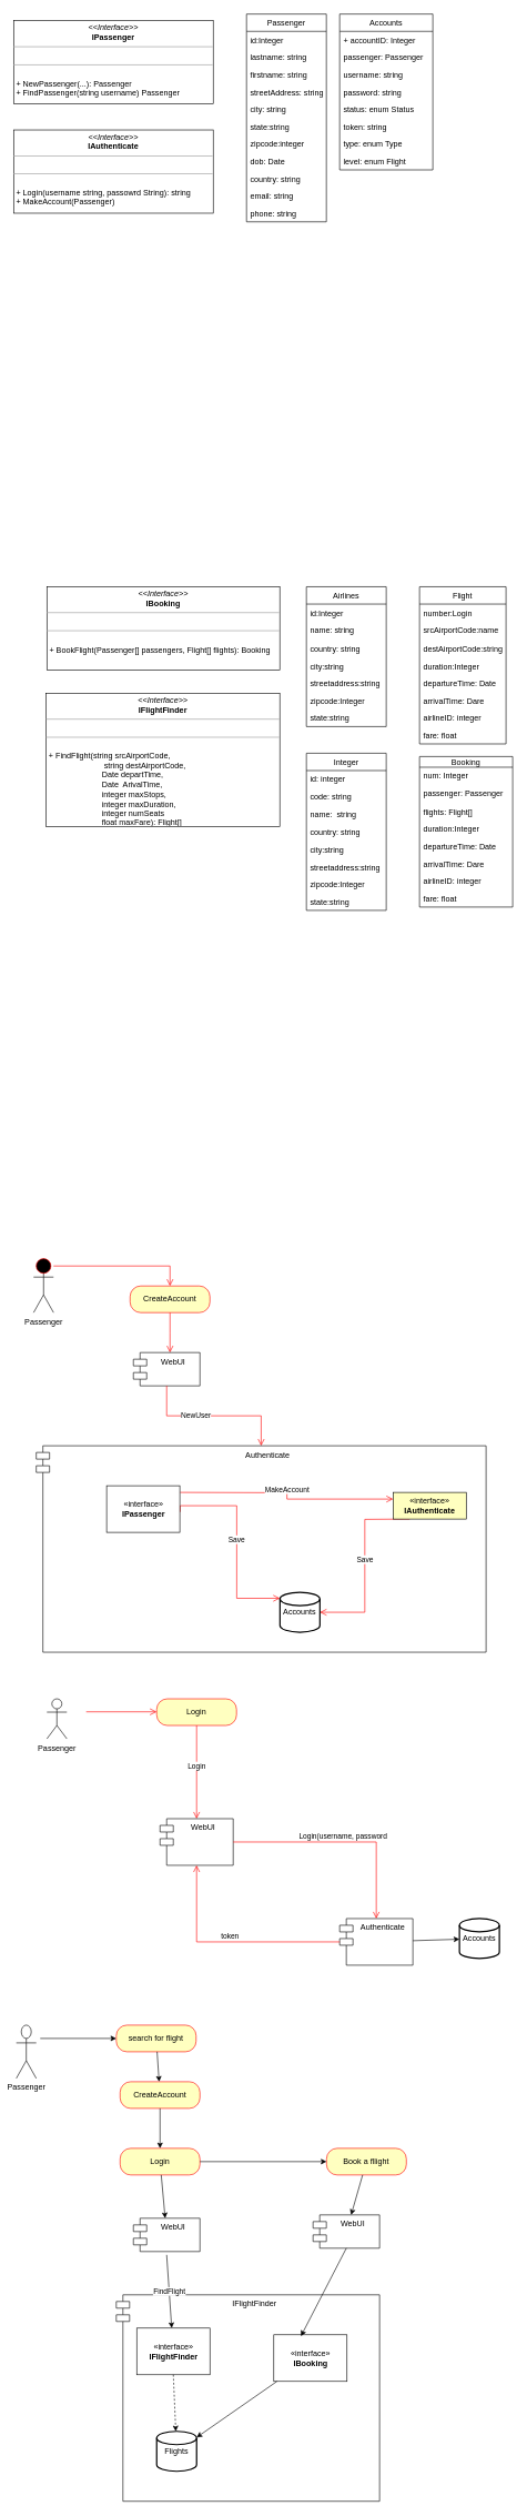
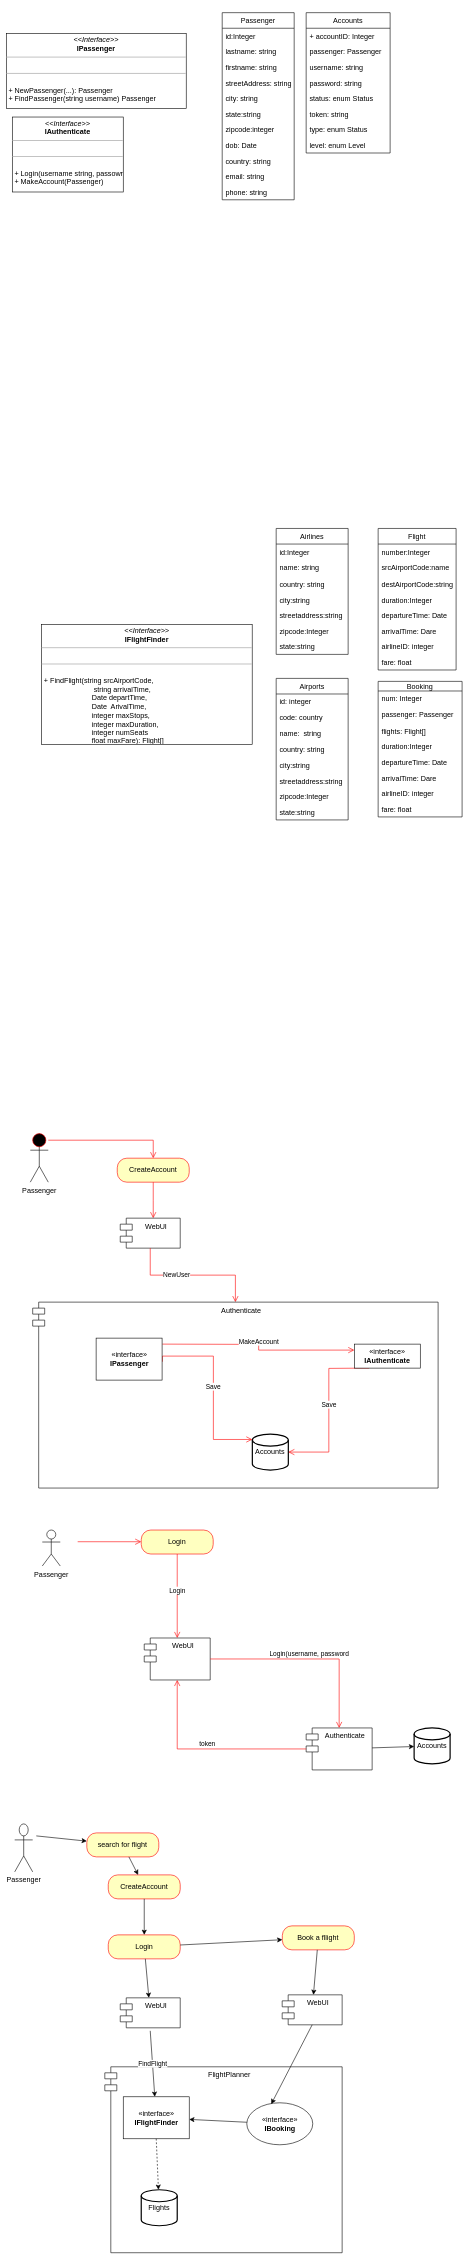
- <mxCell id="60" value="&lt;p style=&quot;margin: 0px ; margin-top: 4px ; text-align: center&quot;&gt;&lt;i&gt;&amp;lt;&amp;lt;Interface&amp;gt;&amp;gt;&lt;/i&gt;&lt;br&gt;&lt;b&gt;IPassenger&lt;/b&gt;&lt;/p&gt;&lt;hr size=&quot;1&quot;&gt;&lt;p style=&quot;margin: 0px ; margin-left: 4px&quot;&gt;&lt;br&gt;&lt;/p&gt;&lt;hr size=&quot;1&quot;&gt;&lt;p style=&quot;margin: 0px ; margin-left: 4px&quot;&gt;&lt;br&gt;+ NewPassenger(...): Passenger&lt;/p&gt;&lt;p style=&quot;margin: 0px ; margin-left: 4px&quot;&gt;+ FindPassenger(string username) Passenger&lt;/p&gt;&lt;p style=&quot;margin: 0px ; margin-left: 4px&quot;&gt;&lt;br&gt;&lt;/p&gt;" style="verticalAlign=top;align=left;overflow=fill;fontSize=12;fontFamily=Helvetica;html=1;" parent="1" vertex="1"><mxGeometry x="20" y="30" width="300" height="125" as="geometry" /></mxCell>
+ <mxCell id="60" value="&lt;p style=&quot;margin: 0px ; margin-top: 4px ; text-align: center&quot;&gt;&lt;i&gt;&amp;lt;&amp;lt;Interface&amp;gt;&amp;gt;&lt;/i&gt;&lt;br&gt;&lt;b&gt;IPassenger&lt;/b&gt;&lt;/p&gt;&lt;hr size=&quot;1&quot;&gt;&lt;p style=&quot;margin: 0px ; margin-left: 4px&quot;&gt;&lt;br&gt;&lt;/p&gt;&lt;hr size=&quot;1&quot;&gt;&lt;p style=&quot;margin: 0px ; margin-left: 4px&quot;&gt;&lt;br&gt;+ NewPassenger(...): Passenger&lt;/p&gt;&lt;p style=&quot;margin: 0px ; margin-left: 4px&quot;&gt;+ FindPassenger(string username) Passenger&lt;/p&gt;&lt;p style=&quot;margin: 0px ; margin-left: 4px&quot;&gt;&lt;br&gt;&lt;/p&gt;" style="verticalAlign=top;align=left;overflow=fill;fontSize=12;fontFamily=Helvetica;html=1;" parent="1" vertex="1"><mxGeometry x="10" y="55" width="300" height="125" as="geometry" /></mxCell>
- <mxCell id="58" value="type: enum Type" style="text;strokeColor=none;fillColor=none;align=left;verticalAlign=top;spacingLeft=4;spacingRight=4;overflow=hidden;rotatable=0;points=[[0,0.5],[1,0.5]];portConstraint=eastwest;" parent="51" vertex="1"><mxGeometry y="182" width="140" height="26" as="geometry" /></mxCell>
+ <mxCell id="58" value="type: enum Status" style="text;strokeColor=none;fillColor=none;align=left;verticalAlign=top;spacingLeft=4;spacingRight=4;overflow=hidden;rotatable=0;points=[[0,0.5],[1,0.5]];portConstraint=eastwest;" parent="51" vertex="1"><mxGeometry y="182" width="140" height="26" as="geometry" /></mxCell>
- <mxCell id="59" value="level: enum Flight" style="text;strokeColor=none;fillColor=none;align=left;verticalAlign=top;spacingLeft=4;spacingRight=4;overflow=hidden;rotatable=0;points=[[0,0.5],[1,0.5]];portConstraint=eastwest;" parent="51" vertex="1"><mxGeometry y="208" width="140" height="26" as="geometry" /></mxCell>
+ <mxCell id="59" value="level: enum Level" style="text;strokeColor=none;fillColor=none;align=left;verticalAlign=top;spacingLeft=4;spacingRight=4;overflow=hidden;rotatable=0;points=[[0,0.5],[1,0.5]];portConstraint=eastwest;" parent="51" vertex="1"><mxGeometry y="208" width="140" height="26" as="geometry" /></mxCell>
- <mxCell id="61" value="&lt;p style=&quot;margin: 0px ; margin-top: 4px ; text-align: center&quot;&gt;&lt;i&gt;&amp;lt;&amp;lt;Interface&amp;gt;&amp;gt;&lt;/i&gt;&lt;br&gt;&lt;b&gt;IAuthenticate&lt;/b&gt;&lt;/p&gt;&lt;hr size=&quot;1&quot;&gt;&lt;p style=&quot;margin: 0px ; margin-left: 4px&quot;&gt;&lt;br&gt;&lt;/p&gt;&lt;hr size=&quot;1&quot;&gt;&lt;p style=&quot;margin: 0px ; margin-left: 4px&quot;&gt;&lt;br&gt;+ Login(username string, passowrd String): string&lt;/p&gt;&lt;p style=&quot;margin: 0px ; margin-left: 4px&quot;&gt;+ MakeAccount(Passenger)&amp;nbsp;&lt;/p&gt;&lt;p style=&quot;margin: 0px ; margin-left: 4px&quot;&gt;&lt;br&gt;&lt;/p&gt;" style="verticalAlign=top;align=left;overflow=fill;fontSize=12;fontFamily=Helvetica;html=1;" parent="1" vertex="1"><mxGeometry x="20" y="194" width="300" height="125" as="geometry" /></mxCell>
+ <mxCell id="61" value="&lt;p style=&quot;margin: 0px ; margin-top: 4px ; text-align: center&quot;&gt;&lt;i&gt;&amp;lt;&amp;lt;Interface&amp;gt;&amp;gt;&lt;/i&gt;&lt;br&gt;&lt;b&gt;IAuthenticate&lt;/b&gt;&lt;/p&gt;&lt;hr size=&quot;1&quot;&gt;&lt;p style=&quot;margin: 0px ; margin-left: 4px&quot;&gt;&lt;br&gt;&lt;/p&gt;&lt;hr size=&quot;1&quot;&gt;&lt;p style=&quot;margin: 0px ; margin-left: 4px&quot;&gt;&lt;br&gt;+ Login(username string, passowrd String): string&lt;/p&gt;&lt;p style=&quot;margin: 0px ; margin-left: 4px&quot;&gt;+ MakeAccount(Passenger)&amp;nbsp;&lt;/p&gt;&lt;p style=&quot;margin: 0px ; margin-left: 4px&quot;&gt;&lt;br&gt;&lt;/p&gt;" style="verticalAlign=top;align=left;overflow=fill;fontSize=12;fontFamily=Helvetica;html=1;" parent="1" vertex="1"><mxGeometry x="20" y="194" width="185" height="125" as="geometry" /></mxCell>
- <mxCell id="32" value="number:Login" style="text;strokeColor=none;fillColor=none;align=left;verticalAlign=top;spacingLeft=4;spacingRight=4;overflow=hidden;rotatable=0;points=[[0,0.5],[1,0.5]];portConstraint=eastwest;" parent="31" vertex="1"><mxGeometry y="26" width="130" height="26" as="geometry" /></mxCell>
+ <mxCell id="32" value="number:Integer" style="text;strokeColor=none;fillColor=none;align=left;verticalAlign=top;spacingLeft=4;spacingRight=4;overflow=hidden;rotatable=0;points=[[0,0.5],[1,0.5]];portConstraint=eastwest;" parent="31" vertex="1"><mxGeometry y="26" width="130" height="26" as="geometry" /></mxCell>
- <mxCell id="41" value="&lt;p style=&quot;margin: 0px ; margin-top: 4px ; text-align: center&quot;&gt;&lt;i&gt;&amp;lt;&amp;lt;Interface&amp;gt;&amp;gt;&lt;/i&gt;&lt;br&gt;&lt;b&gt;IBooking&lt;/b&gt;&lt;/p&gt;&lt;hr size=&quot;1&quot;&gt;&lt;p style=&quot;margin: 0px ; margin-left: 4px&quot;&gt;&lt;br&gt;&lt;/p&gt;&lt;hr size=&quot;1&quot;&gt;&lt;p style=&quot;margin: 0px ; margin-left: 4px&quot;&gt;&lt;br&gt;+ BookFlight(Passenger[] passengers, Flight[] flights): Booking&lt;/p&gt;" style="verticalAlign=top;align=left;overflow=fill;fontSize=12;fontFamily=Helvetica;html=1;" parent="1" vertex="1"><mxGeometry x="70" y="880" width="350" height="125" as="geometry" /></mxCell>
- <mxCell id="40" value="&lt;p style=&quot;margin: 0px ; margin-top: 4px ; text-align: center&quot;&gt;&lt;i&gt;&amp;lt;&amp;lt;Interface&amp;gt;&amp;gt;&lt;/i&gt;&lt;br&gt;&lt;b&gt;IFlightFinder&lt;/b&gt;&lt;/p&gt;&lt;hr size=&quot;1&quot;&gt;&lt;p style=&quot;margin: 0px ; margin-left: 4px&quot;&gt;&lt;br&gt;&lt;/p&gt;&lt;hr size=&quot;1&quot;&gt;&lt;p style=&quot;margin: 0px ; margin-left: 4px&quot;&gt;&lt;br&gt;+ FindFlight(string srcAirportCode,&lt;/p&gt;&lt;p style=&quot;margin: 0px ; margin-left: 4px&quot;&gt;&lt;span style=&quot;white-space: pre&quot;&gt;&#09;&lt;/span&gt;&lt;span style=&quot;white-space: pre&quot;&gt;&#09;&lt;/span&gt;&lt;span style=&quot;white-space: pre&quot;&gt;&#09;&lt;/span&gt;&amp;nbsp;string destAirportCode,&amp;nbsp;&lt;/p&gt;&lt;p style=&quot;margin: 0px ; margin-left: 4px&quot;&gt;&lt;span style=&quot;white-space: pre&quot;&gt;&#09;&lt;/span&gt;&lt;span style=&quot;white-space: pre&quot;&gt;&#09;&lt;/span&gt;&lt;span style=&quot;white-space: pre&quot;&gt;&#09;&lt;/span&gt;Date departTime,&amp;nbsp;&lt;/p&gt;&lt;p style=&quot;margin: 0px ; margin-left: 4px&quot;&gt;&lt;span style=&quot;white-space: pre&quot;&gt;&#09;&lt;/span&gt;&lt;span style=&quot;white-space: pre&quot;&gt;&#09;&lt;/span&gt;&lt;span style=&quot;white-space: pre&quot;&gt;&#09;&lt;/span&gt;Date&amp;nbsp; ArivalTime,&lt;/p&gt;&lt;p style=&quot;margin: 0px ; margin-left: 4px&quot;&gt;&lt;span style=&quot;white-space: pre&quot;&gt;&#09;&lt;/span&gt;&lt;span style=&quot;white-space: pre&quot;&gt;&#09;&lt;/span&gt;&lt;span style=&quot;white-space: pre&quot;&gt;&#09;&lt;/span&gt;integer maxStops,&lt;/p&gt;&lt;p style=&quot;margin: 0px ; margin-left: 4px&quot;&gt;&lt;span style=&quot;white-space: pre&quot;&gt;&#09;&lt;/span&gt;&lt;span style=&quot;white-space: pre&quot;&gt;&#09;&lt;/span&gt;&lt;span style=&quot;white-space: pre&quot;&gt;&#09;&lt;/span&gt;integer maxDuration,&lt;/p&gt;&lt;p style=&quot;margin: 0px ; margin-left: 4px&quot;&gt;&lt;span style=&quot;white-space: pre&quot;&gt;&#09;&lt;/span&gt;&lt;span style=&quot;white-space: pre&quot;&gt;&#09;&lt;/span&gt;&lt;span style=&quot;white-space: pre&quot;&gt;&#09;&lt;/span&gt;integer numSeats&lt;/p&gt;&lt;p style=&quot;margin: 0px ; margin-left: 4px&quot;&gt;&lt;span style=&quot;white-space: pre&quot;&gt;&#09;&lt;/span&gt;&lt;span style=&quot;white-space: pre&quot;&gt;&#09;&lt;/span&gt;&lt;span style=&quot;white-space: pre&quot;&gt;&#09;&lt;/span&gt;float maxFare): Flight[]&lt;/p&gt;" style="verticalAlign=top;align=left;overflow=fill;fontSize=12;fontFamily=Helvetica;html=1;" parent="1" vertex="1"><mxGeometry x="69" y="1040" width="351" height="200" as="geometry" /></mxCell>
+ <mxCell id="40" value="&lt;p style=&quot;margin: 0px ; margin-top: 4px ; text-align: center&quot;&gt;&lt;i&gt;&amp;lt;&amp;lt;Interface&amp;gt;&amp;gt;&lt;/i&gt;&lt;br&gt;&lt;b&gt;IFlightFinder&lt;/b&gt;&lt;/p&gt;&lt;hr size=&quot;1&quot;&gt;&lt;p style=&quot;margin: 0px ; margin-left: 4px&quot;&gt;&lt;br&gt;&lt;/p&gt;&lt;hr size=&quot;1&quot;&gt;&lt;p style=&quot;margin: 0px ; margin-left: 4px&quot;&gt;&lt;br&gt;+ FindFlight(string srcAirportCode,&lt;/p&gt;&lt;p style=&quot;margin: 0px ; margin-left: 4px&quot;&gt;&lt;span style=&quot;white-space: pre&quot;&gt;&#09;&lt;/span&gt;&lt;span style=&quot;white-space: pre&quot;&gt;&#09;&lt;/span&gt;&lt;span style=&quot;white-space: pre&quot;&gt;&#09;&lt;/span&gt;&amp;nbsp;string arrivalTime,&amp;nbsp;&lt;/p&gt;&lt;p style=&quot;margin: 0px ; margin-left: 4px&quot;&gt;&lt;span style=&quot;white-space: pre&quot;&gt;&#09;&lt;/span&gt;&lt;span style=&quot;white-space: pre&quot;&gt;&#09;&lt;/span&gt;&lt;span style=&quot;white-space: pre&quot;&gt;&#09;&lt;/span&gt;Date departTime,&amp;nbsp;&lt;/p&gt;&lt;p style=&quot;margin: 0px ; margin-left: 4px&quot;&gt;&lt;span style=&quot;white-space: pre&quot;&gt;&#09;&lt;/span&gt;&lt;span style=&quot;white-space: pre&quot;&gt;&#09;&lt;/span&gt;&lt;span style=&quot;white-space: pre&quot;&gt;&#09;&lt;/span&gt;Date&amp;nbsp; ArivalTime,&lt;/p&gt;&lt;p style=&quot;margin: 0px ; margin-left: 4px&quot;&gt;&lt;span style=&quot;white-space: pre&quot;&gt;&#09;&lt;/span&gt;&lt;span style=&quot;white-space: pre&quot;&gt;&#09;&lt;/span&gt;&lt;span style=&quot;white-space: pre&quot;&gt;&#09;&lt;/span&gt;integer maxStops,&lt;/p&gt;&lt;p style=&quot;margin: 0px ; margin-left: 4px&quot;&gt;&lt;span style=&quot;white-space: pre&quot;&gt;&#09;&lt;/span&gt;&lt;span style=&quot;white-space: pre&quot;&gt;&#09;&lt;/span&gt;&lt;span style=&quot;white-space: pre&quot;&gt;&#09;&lt;/span&gt;integer maxDuration,&lt;/p&gt;&lt;p style=&quot;margin: 0px ; margin-left: 4px&quot;&gt;&lt;span style=&quot;white-space: pre&quot;&gt;&#09;&lt;/span&gt;&lt;span style=&quot;white-space: pre&quot;&gt;&#09;&lt;/span&gt;&lt;span style=&quot;white-space: pre&quot;&gt;&#09;&lt;/span&gt;integer numSeats&lt;/p&gt;&lt;p style=&quot;margin: 0px ; margin-left: 4px&quot;&gt;&lt;span style=&quot;white-space: pre&quot;&gt;&#09;&lt;/span&gt;&lt;span style=&quot;white-space: pre&quot;&gt;&#09;&lt;/span&gt;&lt;span style=&quot;white-space: pre&quot;&gt;&#09;&lt;/span&gt;float maxFare): Flight[]&lt;/p&gt;" style="verticalAlign=top;align=left;overflow=fill;fontSize=12;fontFamily=Helvetica;html=1;" parent="1" vertex="1"><mxGeometry x="69" y="1040" width="351" height="200" as="geometry" /></mxCell>
- <mxCell id="14" value="Integer" style="swimlane;fontStyle=0;childLayout=stackLayout;horizontal=1;startSize=26;fillColor=none;horizontalStack=0;resizeParent=1;resizeParentMax=0;resizeLast=0;collapsible=1;marginBottom=0;" parent="1" vertex="1"><mxGeometry x="460" y="1130" width="120" height="236" as="geometry" /></mxCell>
+ <mxCell id="14" value="Airports" style="swimlane;fontStyle=0;childLayout=stackLayout;horizontal=1;startSize=26;fillColor=none;horizontalStack=0;resizeParent=1;resizeParentMax=0;resizeLast=0;collapsible=1;marginBottom=0;" parent="1" vertex="1"><mxGeometry x="460" y="1130" width="120" height="236" as="geometry" /></mxCell>
- <mxCell id="16" value="code: string" style="text;strokeColor=none;fillColor=none;align=left;verticalAlign=top;spacingLeft=4;spacingRight=4;overflow=hidden;rotatable=0;points=[[0,0.5],[1,0.5]];portConstraint=eastwest;" parent="14" vertex="1"><mxGeometry y="52" width="120" height="26" as="geometry" /></mxCell>
+ <mxCell id="16" value="code: country" style="text;strokeColor=none;fillColor=none;align=left;verticalAlign=top;spacingLeft=4;spacingRight=4;overflow=hidden;rotatable=0;points=[[0,0.5],[1,0.5]];portConstraint=eastwest;" parent="14" vertex="1"><mxGeometry y="52" width="120" height="26" as="geometry" /></mxCell>
- <mxCell id="83" value="«interface»&lt;br&gt;&lt;b&gt;IAuthenticate&lt;/b&gt;" style="html=1;fillColor=#ffffc0;" parent="1" vertex="1"><mxGeometry x="590.25" y="2240" width="110" height="40" as="geometry" /></mxCell>
+ <mxCell id="83" value="«interface»&lt;br&gt;&lt;b&gt;IAuthenticate&lt;/b&gt;" style="html=1;" parent="1" vertex="1"><mxGeometry x="590.25" y="2240" width="110" height="40" as="geometry" /></mxCell>
- <mxCell id="86" value="search for flight" style="rounded=1;whiteSpace=wrap;html=1;arcSize=40;fontColor=#000000;fillColor=#ffffc0;strokeColor=#ff0000;" parent="1" vertex="1"><mxGeometry x="174.25" y="3040" width="120" height="40" as="geometry" /></mxCell>
+ <mxCell id="86" value="search for flight" style="rounded=1;whiteSpace=wrap;html=1;arcSize=40;fontColor=#000000;fillColor=#ffffc0;strokeColor=#ff0000;" parent="1" vertex="1"><mxGeometry x="144.25" y="3055" width="120" height="40" as="geometry" /></mxCell>
- <mxCell id="98" value="Book a fllight" style="rounded=1;whiteSpace=wrap;html=1;arcSize=40;fontColor=#000000;fillColor=#ffffc0;strokeColor=#ff0000;" parent="1" vertex="1"><mxGeometry x="490.25" y="3225" width="120" height="40" as="geometry" /></mxCell>
+ <mxCell id="98" value="Book a fllight" style="rounded=1;whiteSpace=wrap;html=1;arcSize=40;fontColor=#000000;fillColor=#ffffc0;strokeColor=#ff0000;" parent="1" vertex="1"><mxGeometry x="470.25" y="3210" width="120" height="40" as="geometry" /></mxCell>
- <mxCell id="88" value="IFlightFinder" style="shape=module;align=left;spacingLeft=20;align=center;verticalAlign=top;" parent="1" vertex="1"><mxGeometry x="174.25" y="3445" width="395.75" height="310" as="geometry" /></mxCell>
+ <mxCell id="88" value="FlightPlanner" style="shape=module;align=left;spacingLeft=20;align=center;verticalAlign=top;" parent="1" vertex="1"><mxGeometry x="174.25" y="3445" width="395.75" height="310" as="geometry" /></mxCell>
- <mxCell id="94" value="«interface»&lt;br&gt;&lt;b&gt;IBooking&lt;/b&gt;" style="html=1;" parent="1" vertex="1"><mxGeometry x="411" y="3505" width="110" height="70" as="geometry" /></mxCell>
+ <mxCell id="94" value="«interface»&lt;br&gt;&lt;b&gt;IBooking&lt;/b&gt;" style="ellipse;html=1;" parent="1" vertex="1"><mxGeometry x="411" y="3505" width="110" height="70" as="geometry" /></mxCell>
- <mxCell id="99" value="" style="endArrow=classic;html=1;rounded=0;" parent="1" source="94" target="90" edge="1"><mxGeometry width="50" height="50" relative="1" as="geometry"><mxPoint x="395.5" y="3560" as="sourcePoint" /><mxPoint x="445.5" y="3510" as="targetPoint" /></mxGeometry></mxCell>
+ <mxCell id="99" value="" style="endArrow=classic;html=1;rounded=0;" parent="1" source="94" target="89" edge="1"><mxGeometry width="50" height="50" relative="1" as="geometry"><mxPoint x="395.5" y="3560" as="sourcePoint" /><mxPoint x="445.5" y="3510" as="targetPoint" /></mxGeometry></mxCell>
